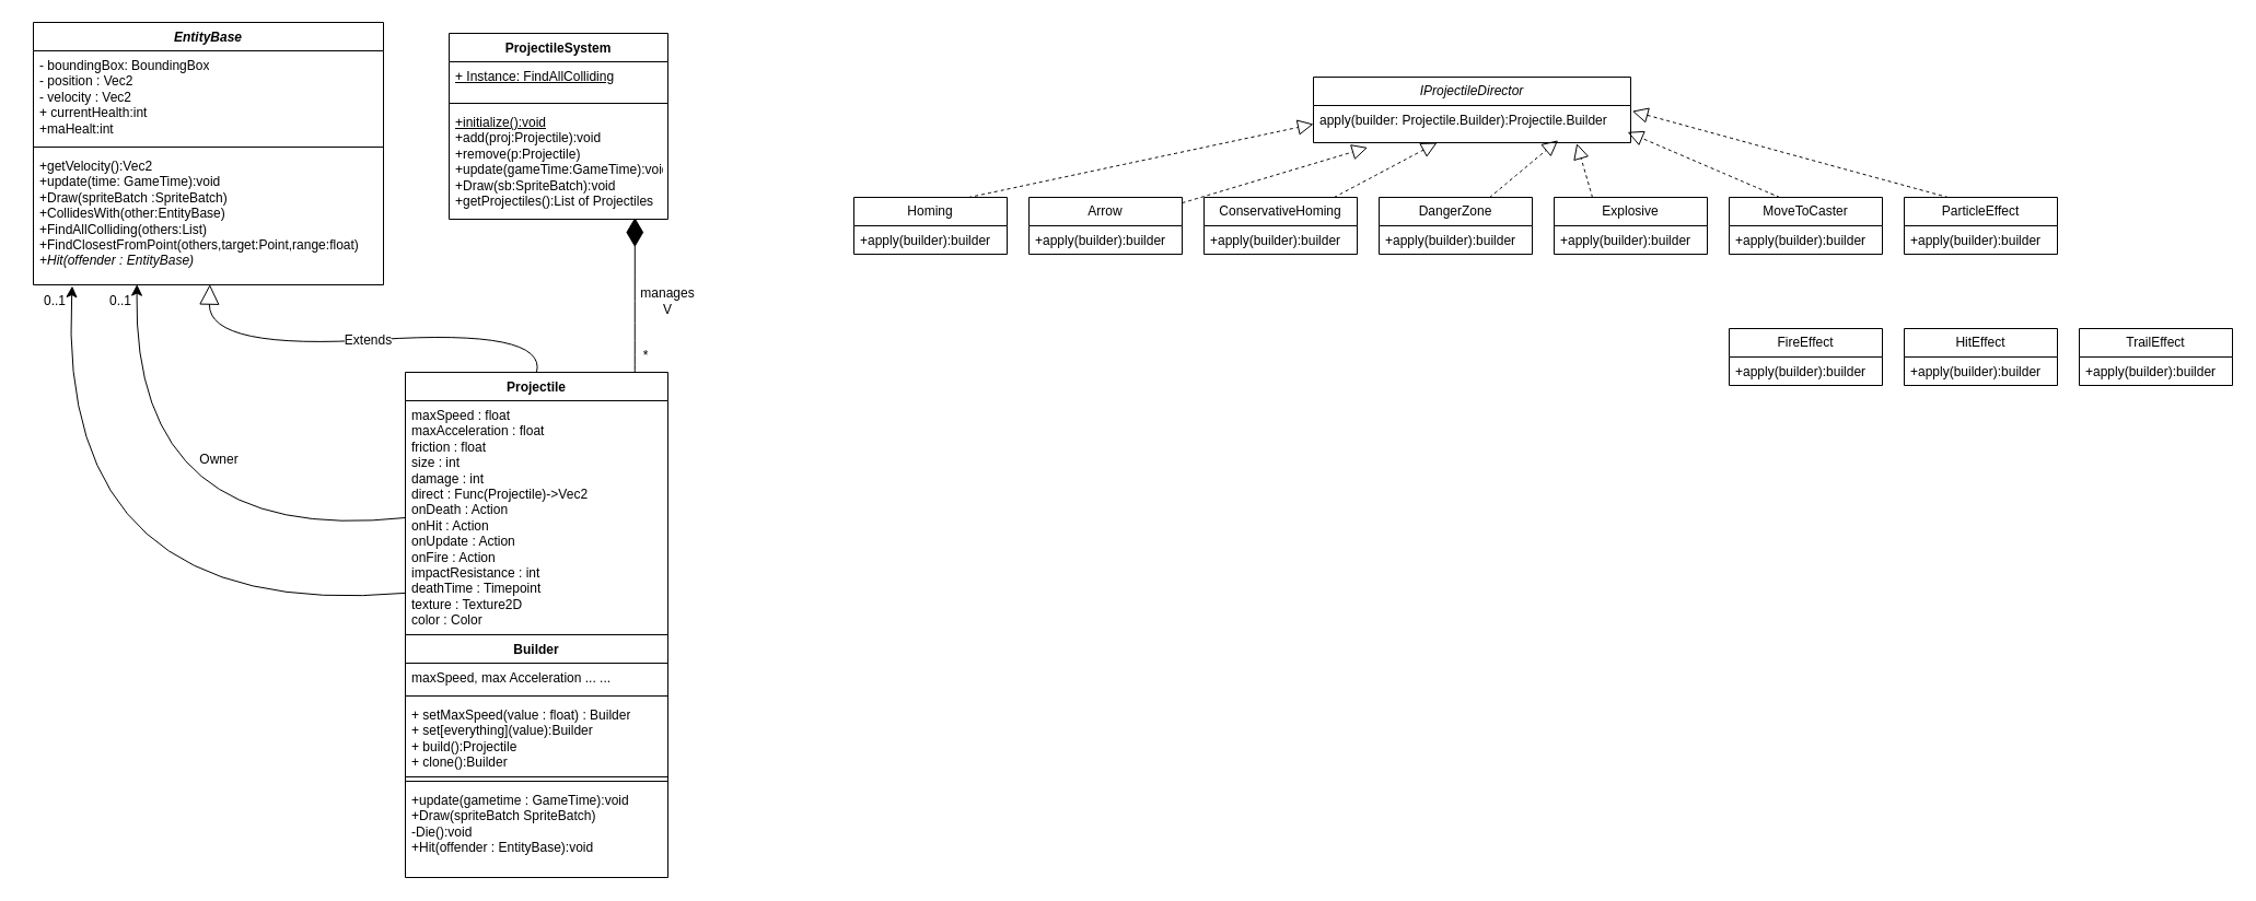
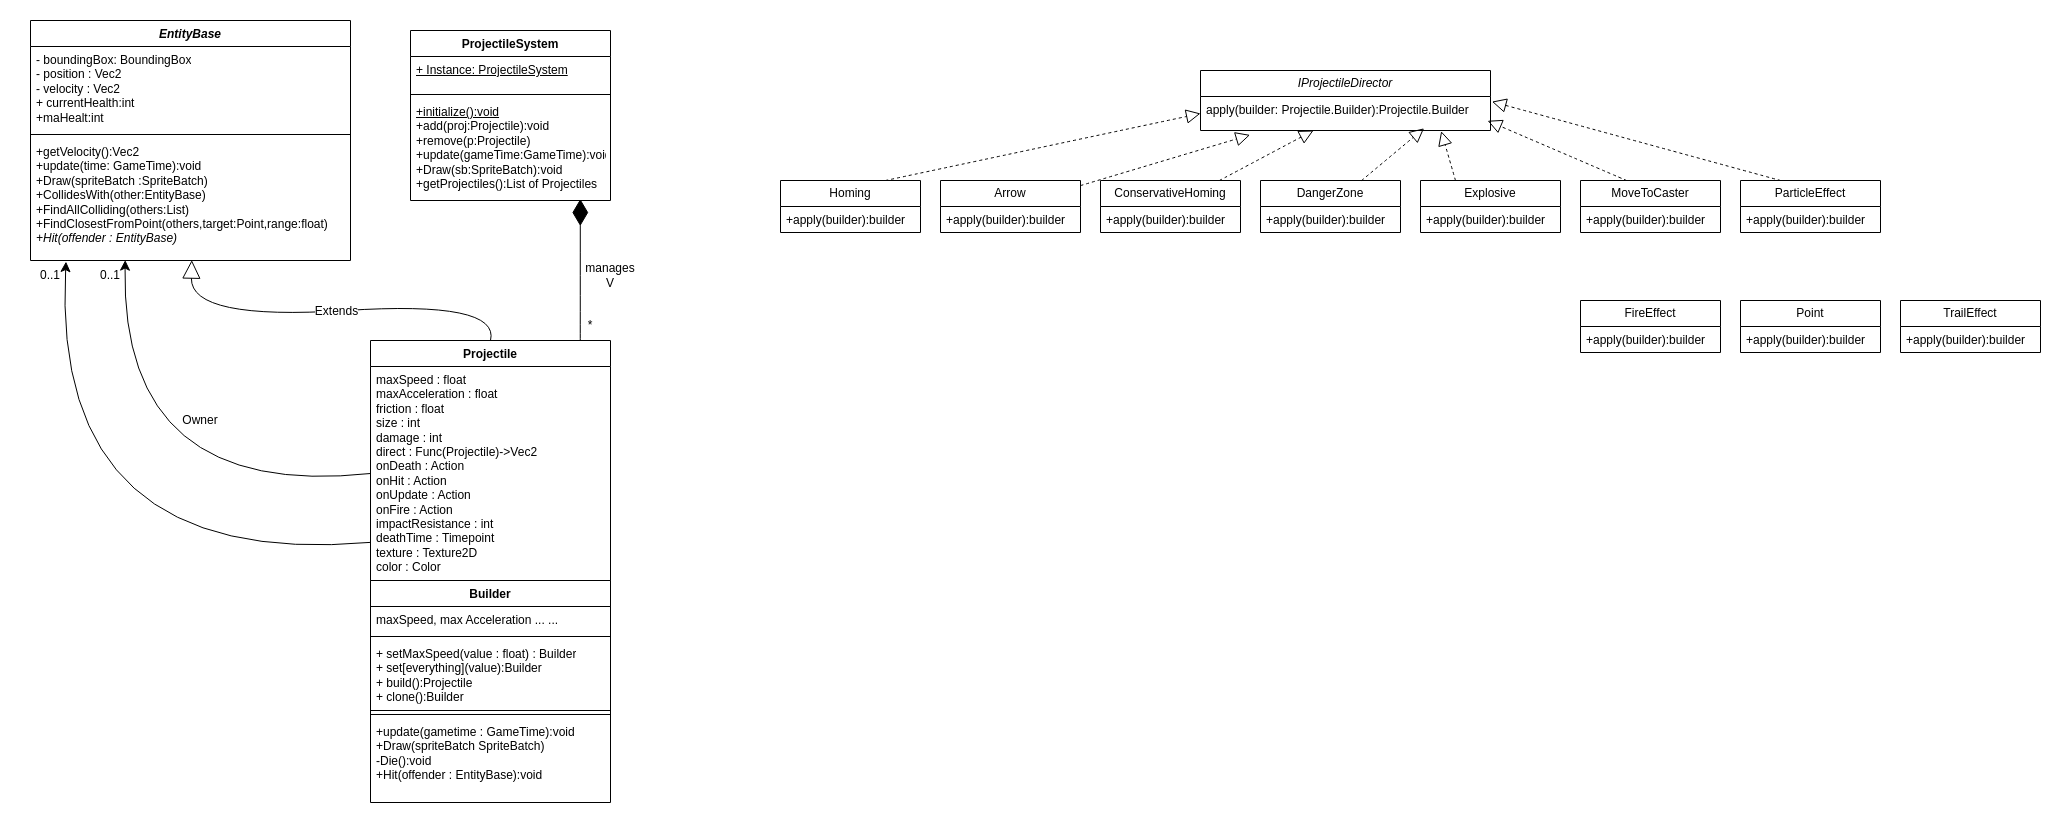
- <mxCell id="21" value="&lt;div&gt;&lt;u&gt;+ Instance: FindAllColliding&lt;/u&gt;&lt;/div&gt;" style="text;strokeColor=none;fillColor=none;align=left;verticalAlign=top;spacingLeft=4;spacingRight=4;overflow=hidden;rotatable=0;points=[[0,0.5],[1,0.5]];portConstraint=eastwest;whiteSpace=wrap;html=1;" parent="20" vertex="1"><mxGeometry y="26" width="200" height="34" as="geometry" /></mxCell>
+ <mxCell id="21" value="&lt;div&gt;&lt;u&gt;+ Instance: ProjectileSystem&lt;/u&gt;&lt;/div&gt;" style="text;strokeColor=none;fillColor=none;align=left;verticalAlign=top;spacingLeft=4;spacingRight=4;overflow=hidden;rotatable=0;points=[[0,0.5],[1,0.5]];portConstraint=eastwest;whiteSpace=wrap;html=1;" parent="20" vertex="1"><mxGeometry y="26" width="200" height="34" as="geometry" /></mxCell>
- <mxCell id="52" value="&lt;div&gt;HitEffect&lt;/div&gt;" style="swimlane;fontStyle=0;childLayout=stackLayout;horizontal=1;startSize=26;fillColor=none;horizontalStack=0;resizeParent=1;resizeParentMax=0;resizeLast=0;collapsible=1;marginBottom=0;whiteSpace=wrap;html=1;" parent="1" vertex="1"><mxGeometry x="1740" y="300" width="140" height="52" as="geometry" /></mxCell>
+ <mxCell id="52" value="&lt;div&gt;Point&lt;/div&gt;" style="swimlane;fontStyle=0;childLayout=stackLayout;horizontal=1;startSize=26;fillColor=none;horizontalStack=0;resizeParent=1;resizeParentMax=0;resizeLast=0;collapsible=1;marginBottom=0;whiteSpace=wrap;html=1;" parent="1" vertex="1"><mxGeometry x="1740" y="300" width="140" height="52" as="geometry" /></mxCell>
